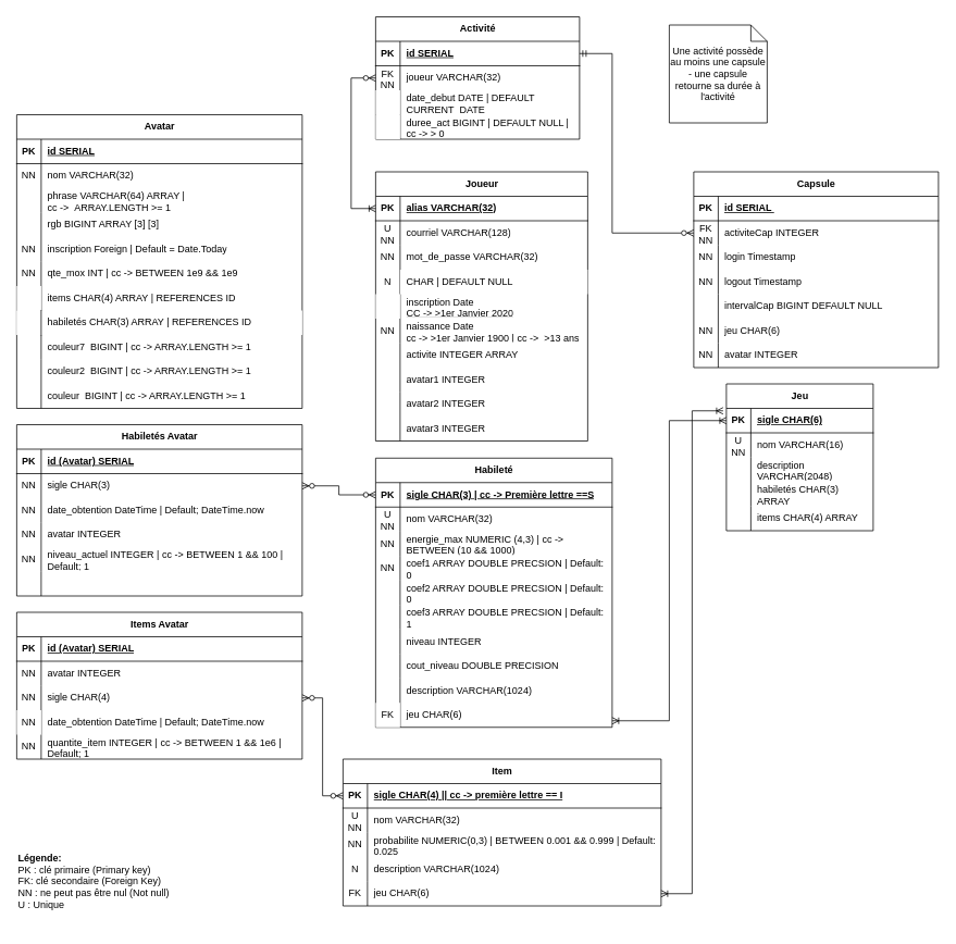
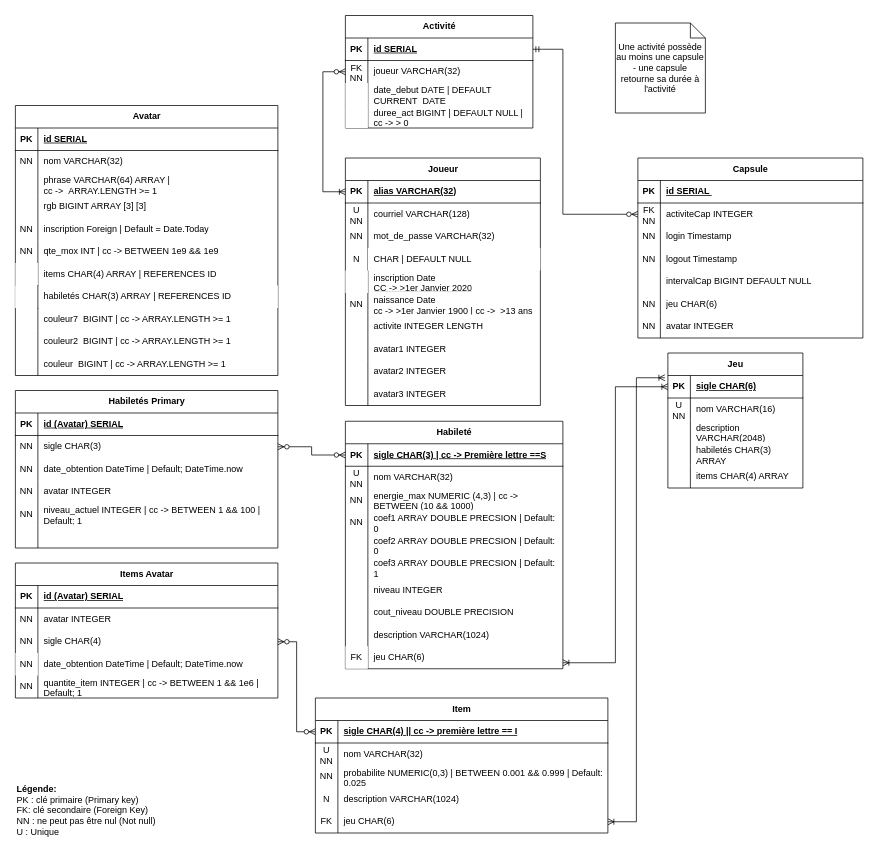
- <mxCell id="23" value="activite INTEGER ARRAY" style="shape=partialRectangle;connectable=0;fillColor=none;top=0;left=0;bottom=0;right=0;align=left;spacingLeft=6;overflow=hidden;whiteSpace=wrap;html=1;" vertex="1" parent="21"><mxGeometry x="30" width="230" height="30" as="geometry"><mxRectangle width="230" height="30" as="alternateBounds" /></mxGeometry></mxCell>
+ <mxCell id="23" value="activite INTEGER LENGTH" style="shape=partialRectangle;connectable=0;fillColor=none;top=0;left=0;bottom=0;right=0;align=left;spacingLeft=6;overflow=hidden;whiteSpace=wrap;html=1;" vertex="1" parent="21"><mxGeometry x="30" width="230" height="30" as="geometry"><mxRectangle width="230" height="30" as="alternateBounds" /></mxGeometry></mxCell>
- <mxCell id="130" value="Habiletés Avatar" style="shape=table;startSize=30;container=1;collapsible=1;childLayout=tableLayout;fixedRows=1;rowLines=0;fontStyle=1;align=center;resizeLast=1;html=1;" vertex="1" parent="1"><mxGeometry x="20" y="520" width="350" height="210" as="geometry" /></mxCell>
+ <mxCell id="130" value="Habiletés Primary" style="shape=table;startSize=30;container=1;collapsible=1;childLayout=tableLayout;fixedRows=1;rowLines=0;fontStyle=1;align=center;resizeLast=1;html=1;" vertex="1" parent="1"><mxGeometry x="20" y="520" width="350" height="210" as="geometry" /></mxCell>
